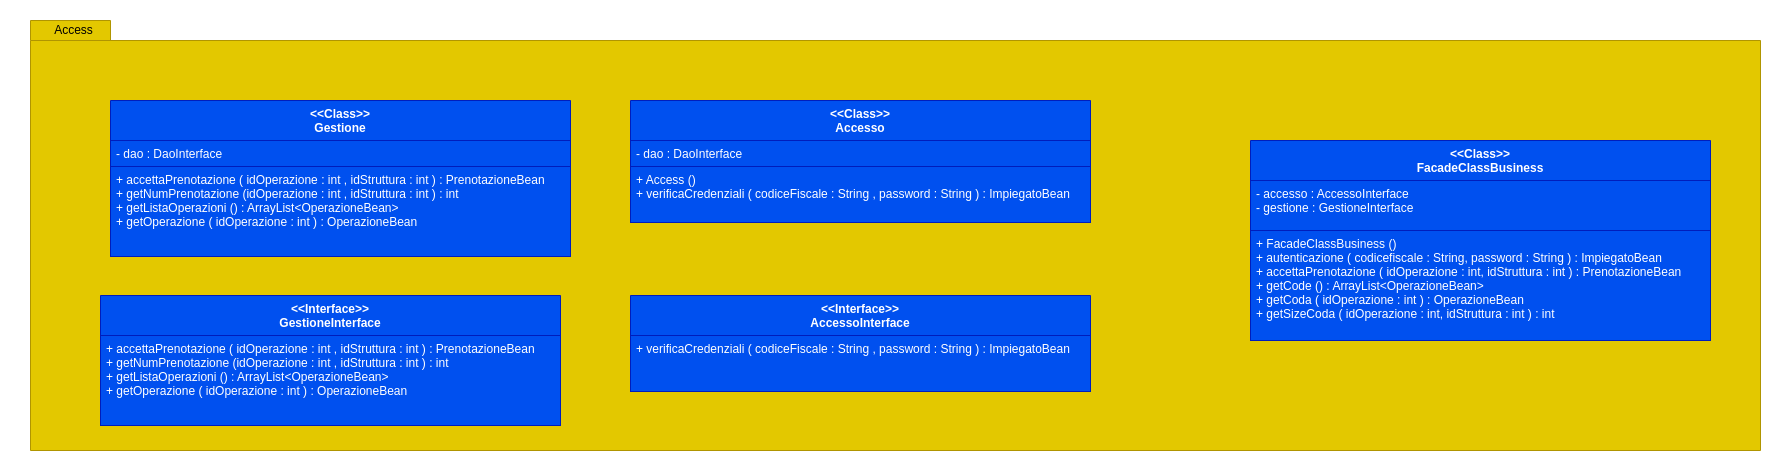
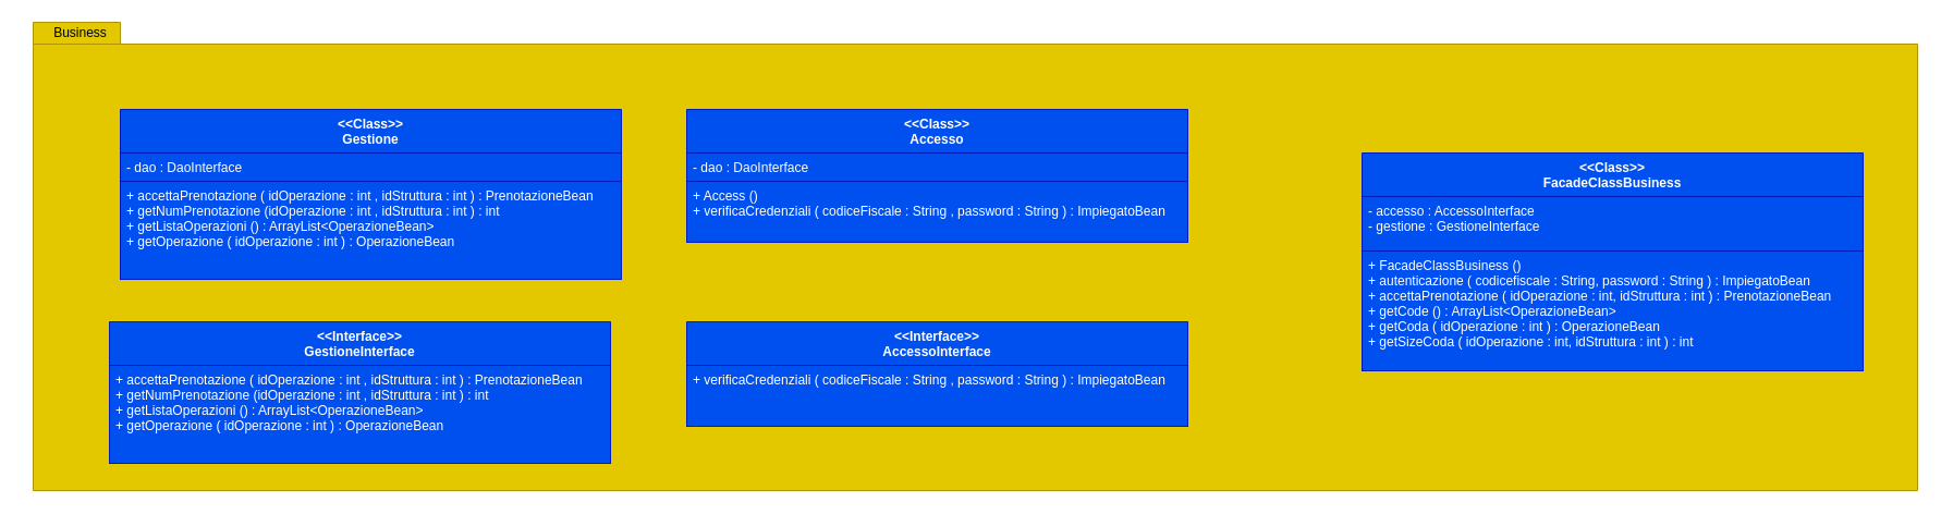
- <mxCell id="3" value="Access" style="text;html=1;strokeColor=none;fillColor=none;align=center;verticalAlign=middle;whiteSpace=wrap;rounded=0;" parent="1" vertex="1"><mxGeometry x="20" y="20" width="107" height="20" as="geometry" /></mxCell>
+ <mxCell id="3" value="Business" style="text;html=1;strokeColor=none;fillColor=none;align=center;verticalAlign=middle;whiteSpace=wrap;rounded=0;" parent="1" vertex="1"><mxGeometry x="20" y="20" width="107" height="20" as="geometry" /></mxCell>
